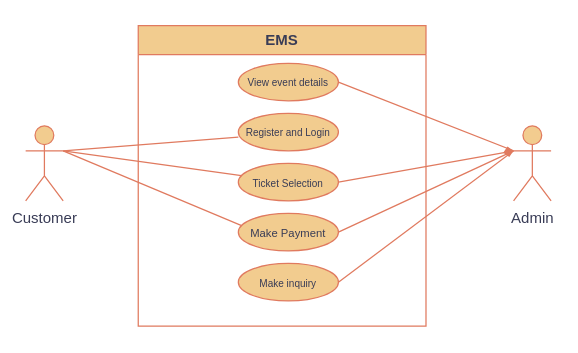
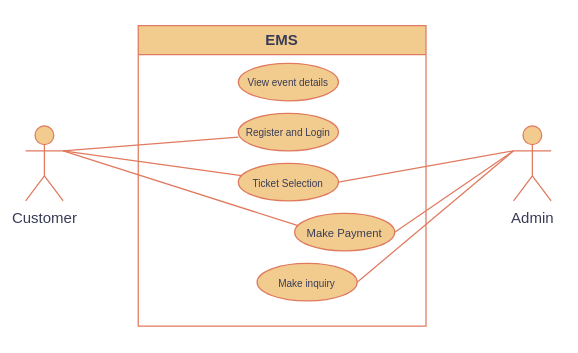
- <mxCell id="13" value="" style="endArrow=none;html=1;rounded=0;strokeColor=#E07A5F;fontColor=#393C56;fillColor=#F2CC8F;entryX=0;entryY=0.333;entryDx=0;entryDy=0;entryPerimeter=0;exitX=1;exitY=0.5;exitDx=0;exitDy=0;" parent="1" source="3" target="9" edge="1"><mxGeometry width="50" height="50" relative="1" as="geometry"><mxPoint x="190" y="210" as="sourcePoint" /><mxPoint x="240" y="160" as="targetPoint" /></mxGeometry></mxCell>
- <mxCell id="14" value="" style="endArrow=diamond;html=1;rounded=0;strokeColor=#E07A5F;fontColor=#393C56;fillColor=#F2CC8F;entryX=0;entryY=0.333;entryDx=0;entryDy=0;entryPerimeter=0;exitX=1;exitY=0.5;exitDx=0;exitDy=0;" parent="1" source="5" target="9" edge="1"><mxGeometry width="50" height="50" relative="1" as="geometry"><mxPoint x="280" y="110" as="sourcePoint" /><mxPoint x="420" y="125" as="targetPoint" /></mxGeometry></mxCell>
+ <mxCell id="14" value="" style="endArrow=none;html=1;rounded=0;strokeColor=#E07A5F;fontColor=#393C56;fillColor=#F2CC8F;entryX=0;entryY=0.333;entryDx=0;entryDy=0;entryPerimeter=0;exitX=1;exitY=0.5;exitDx=0;exitDy=0;" parent="1" source="5" target="9" edge="1"><mxGeometry width="50" height="50" relative="1" as="geometry"><mxPoint x="280" y="110" as="sourcePoint" /><mxPoint x="420" y="125" as="targetPoint" /></mxGeometry></mxCell>
- <mxCell id="6" value="&lt;font style=&quot;font-size: 9px;&quot;&gt;Make Payment&lt;/font&gt;" style="ellipse;whiteSpace=wrap;html=1;strokeColor=#E07A5F;fontColor=#393C56;fillColor=#F2CC8F;" parent="2" vertex="1"><mxGeometry x="80" y="150" width="80" height="30" as="geometry" /></mxCell>
+ <mxCell id="6" value="&lt;font style=&quot;font-size: 9px;&quot;&gt;Make Payment&lt;/font&gt;" style="ellipse;whiteSpace=wrap;html=1;strokeColor=#E07A5F;fontColor=#393C56;fillColor=#F2CC8F;" parent="2" vertex="1"><mxGeometry x="125" y="150" width="80" height="30" as="geometry" /></mxCell>
- <mxCell id="7" value="&lt;font style=&quot;font-size: 8px;&quot;&gt;Make inquiry&lt;/font&gt;" style="ellipse;whiteSpace=wrap;html=1;strokeColor=#E07A5F;fontColor=#393C56;fillColor=#F2CC8F;" parent="2" vertex="1"><mxGeometry x="80" y="190" width="80" height="30" as="geometry" /></mxCell>
+ <mxCell id="7" value="&lt;font style=&quot;font-size: 8px;&quot;&gt;Make inquiry&lt;/font&gt;" style="ellipse;whiteSpace=wrap;html=1;strokeColor=#E07A5F;fontColor=#393C56;fillColor=#F2CC8F;" parent="2" vertex="1"><mxGeometry x="95" y="190" width="80" height="30" as="geometry" /></mxCell>
